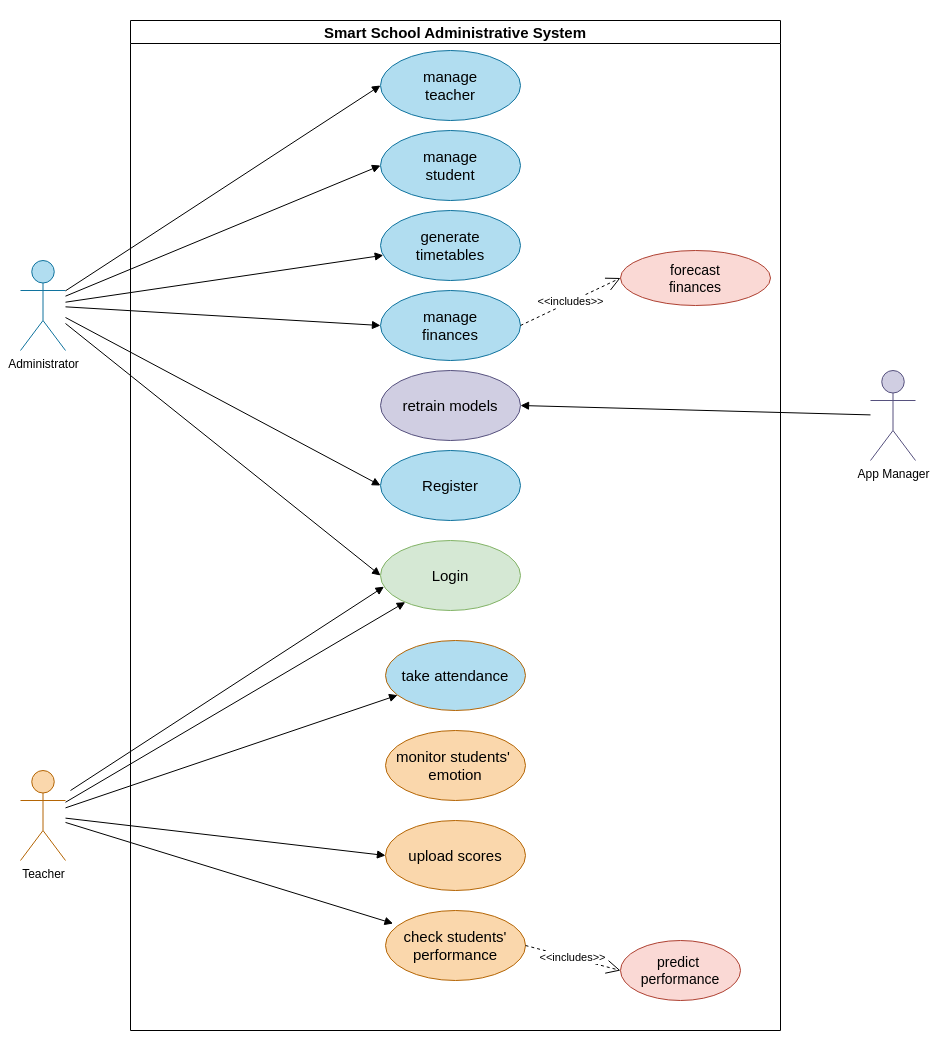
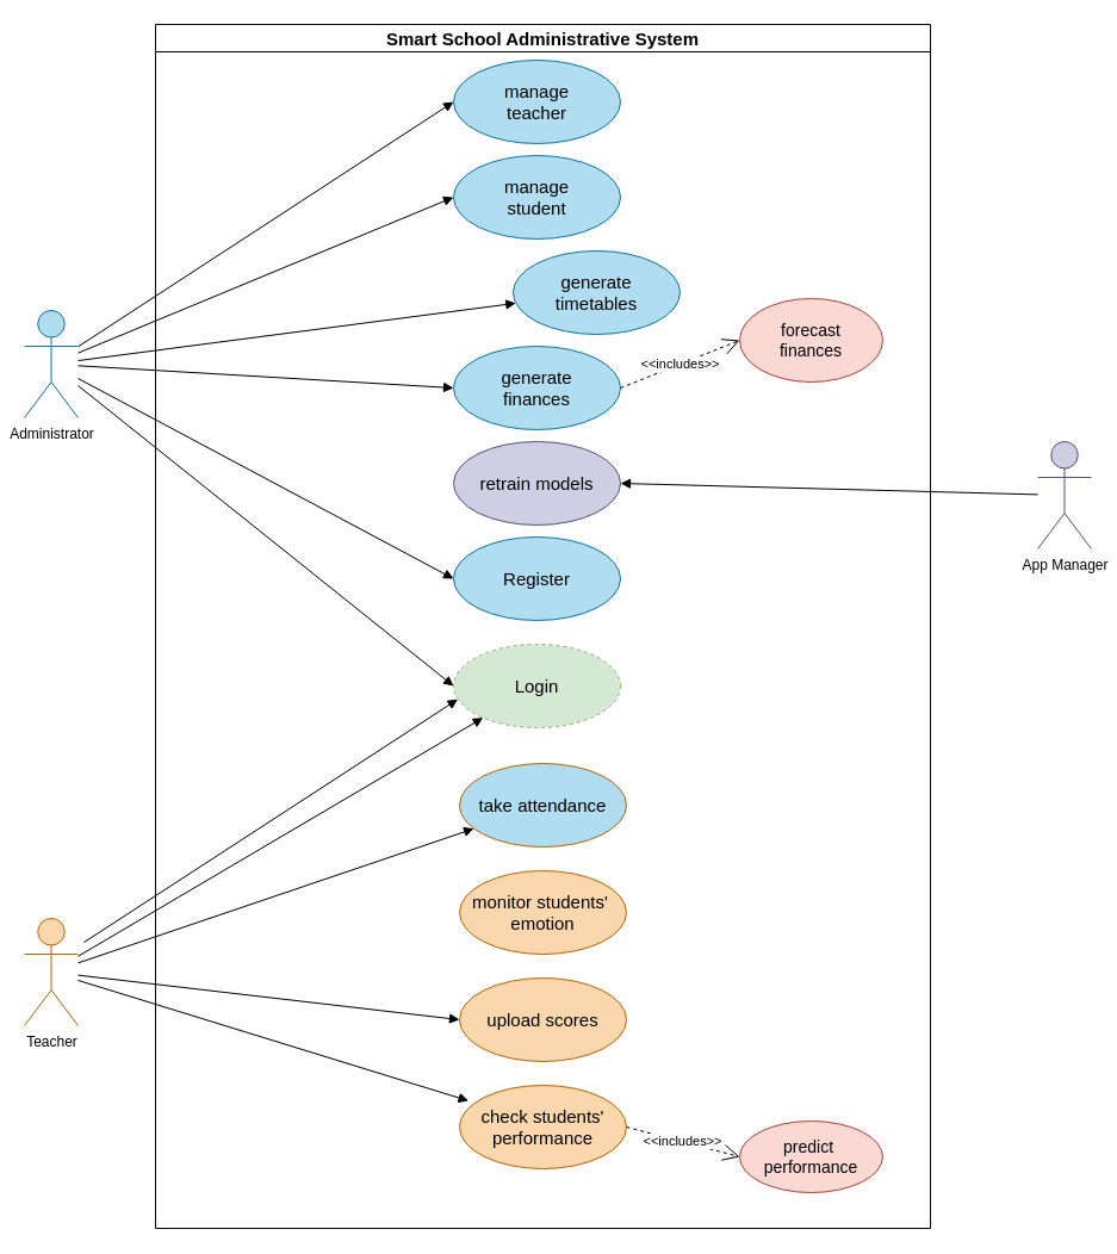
- <mxCell id="6" value="&lt;font style=&quot;font-size: 15px;&quot;&gt;generate&lt;/font&gt;&lt;div&gt;&lt;font style=&quot;font-size: 15px;&quot;&gt;timetables&lt;/font&gt;&lt;/div&gt;" style="ellipse;whiteSpace=wrap;html=1;fillColor=#b1ddf0;strokeColor=#10739e;" parent="2" vertex="1"><mxGeometry x="250" y="190" width="140" height="70" as="geometry" /></mxCell>
+ <mxCell id="6" value="&lt;font style=&quot;font-size: 15px;&quot;&gt;generate&lt;/font&gt;&lt;div&gt;&lt;font style=&quot;font-size: 15px;&quot;&gt;timetables&lt;/font&gt;&lt;/div&gt;" style="ellipse;whiteSpace=wrap;html=1;fillColor=#b1ddf0;strokeColor=#10739e;" parent="2" vertex="1"><mxGeometry x="300" y="190" width="140" height="70" as="geometry" /></mxCell>
- <mxCell id="9" value="&lt;font style=&quot;font-size: 14px;&quot;&gt;forecast&lt;/font&gt;&lt;div style=&quot;font-size: 14px;&quot;&gt;&lt;font style=&quot;font-size: 14px;&quot;&gt;finances&lt;/font&gt;&lt;/div&gt;" style="ellipse;whiteSpace=wrap;html=1;fillColor=#fad9d5;strokeColor=#ae4132;" parent="2" vertex="1"><mxGeometry x="490" y="230" width="150" height="55" as="geometry" /></mxCell>
+ <mxCell id="9" value="&lt;font style=&quot;font-size: 14px;&quot;&gt;forecast&lt;/font&gt;&lt;div style=&quot;font-size: 14px;&quot;&gt;&lt;font style=&quot;font-size: 14px;&quot;&gt;finances&lt;/font&gt;&lt;/div&gt;" style="ellipse;whiteSpace=wrap;html=1;fillColor=#fad9d5;strokeColor=#ae4132;" parent="2" vertex="1"><mxGeometry x="490" y="230" width="120" height="70" as="geometry" /></mxCell>
- <mxCell id="7" value="&lt;font style=&quot;font-size: 15px;&quot;&gt;manage&lt;/font&gt;&lt;div&gt;&lt;font style=&quot;font-size: 15px;&quot;&gt;finances&lt;/font&gt;&lt;/div&gt;" style="ellipse;whiteSpace=wrap;html=1;fillColor=#b1ddf0;strokeColor=#10739e;" parent="2" vertex="1"><mxGeometry x="250" y="270" width="140" height="70" as="geometry" /></mxCell>
+ <mxCell id="7" value="&lt;font style=&quot;font-size: 15px;&quot;&gt;generate&lt;/font&gt;&lt;div&gt;&lt;font style=&quot;font-size: 15px;&quot;&gt;finances&lt;/font&gt;&lt;/div&gt;" style="ellipse;whiteSpace=wrap;html=1;fillColor=#b1ddf0;strokeColor=#10739e;" parent="2" vertex="1"><mxGeometry x="250" y="270" width="140" height="70" as="geometry" /></mxCell>
- <mxCell id="3" value="&lt;font style=&quot;font-size: 15px;&quot;&gt;Login&lt;/font&gt;" style="ellipse;whiteSpace=wrap;html=1;fillColor=#d5e8d4;strokeColor=#82b366;" parent="2" vertex="1"><mxGeometry x="250" y="520" width="140" height="70" as="geometry" /></mxCell>
+ <mxCell id="3" value="&lt;font style=&quot;font-size: 15px;&quot;&gt;Login&lt;/font&gt;" style="ellipse;whiteSpace=wrap;html=1;fillColor=#d5e8d4;strokeColor=#82b366;dashed=1;" parent="2" vertex="1"><mxGeometry x="250" y="520" width="140" height="70" as="geometry" /></mxCell>
